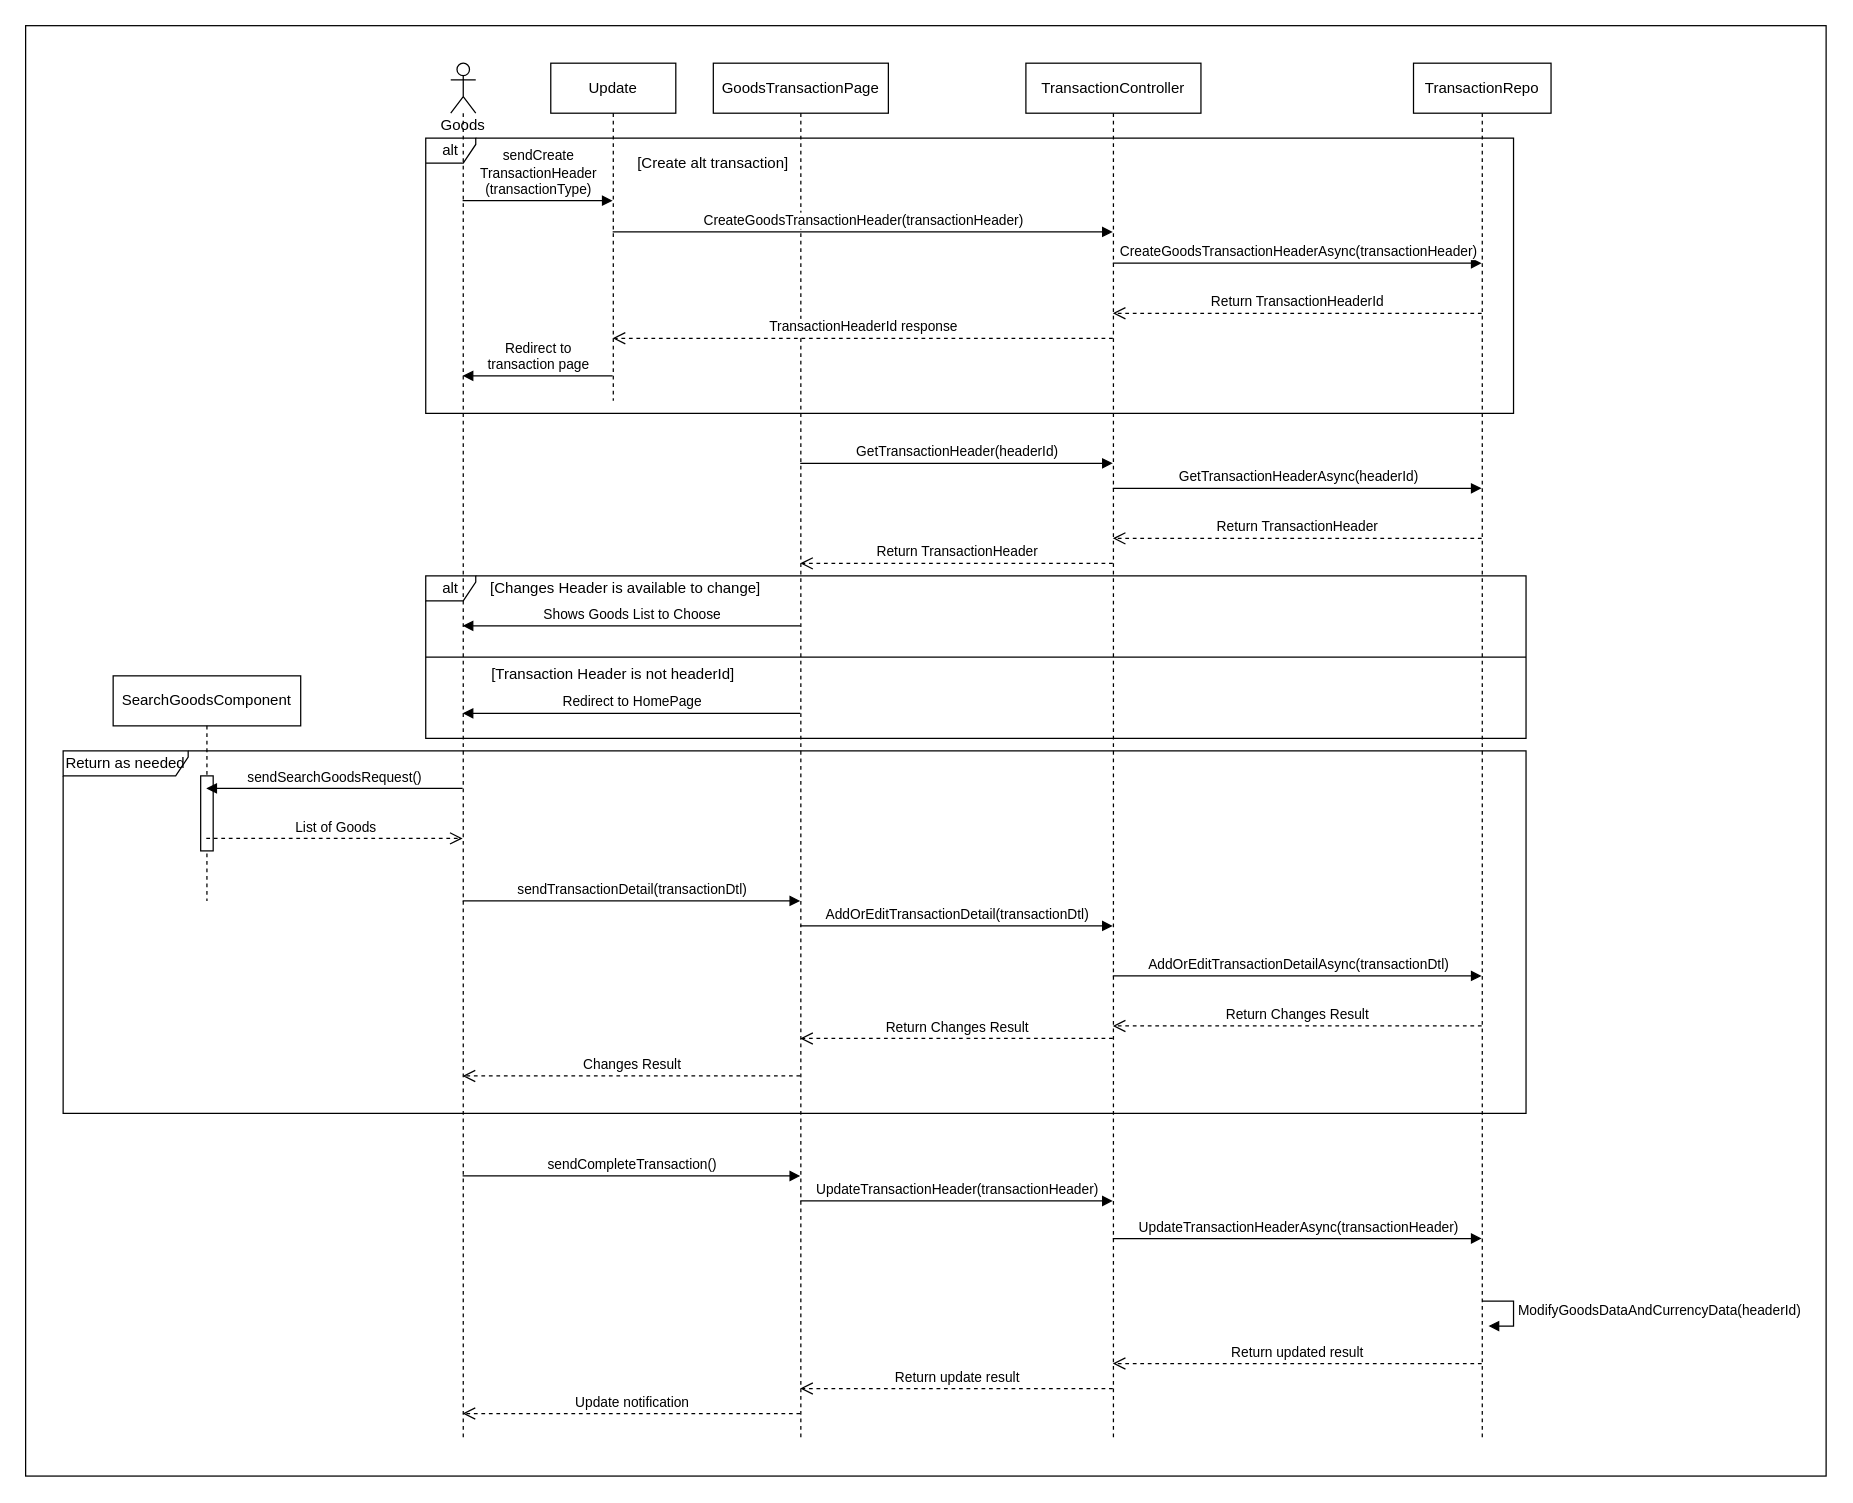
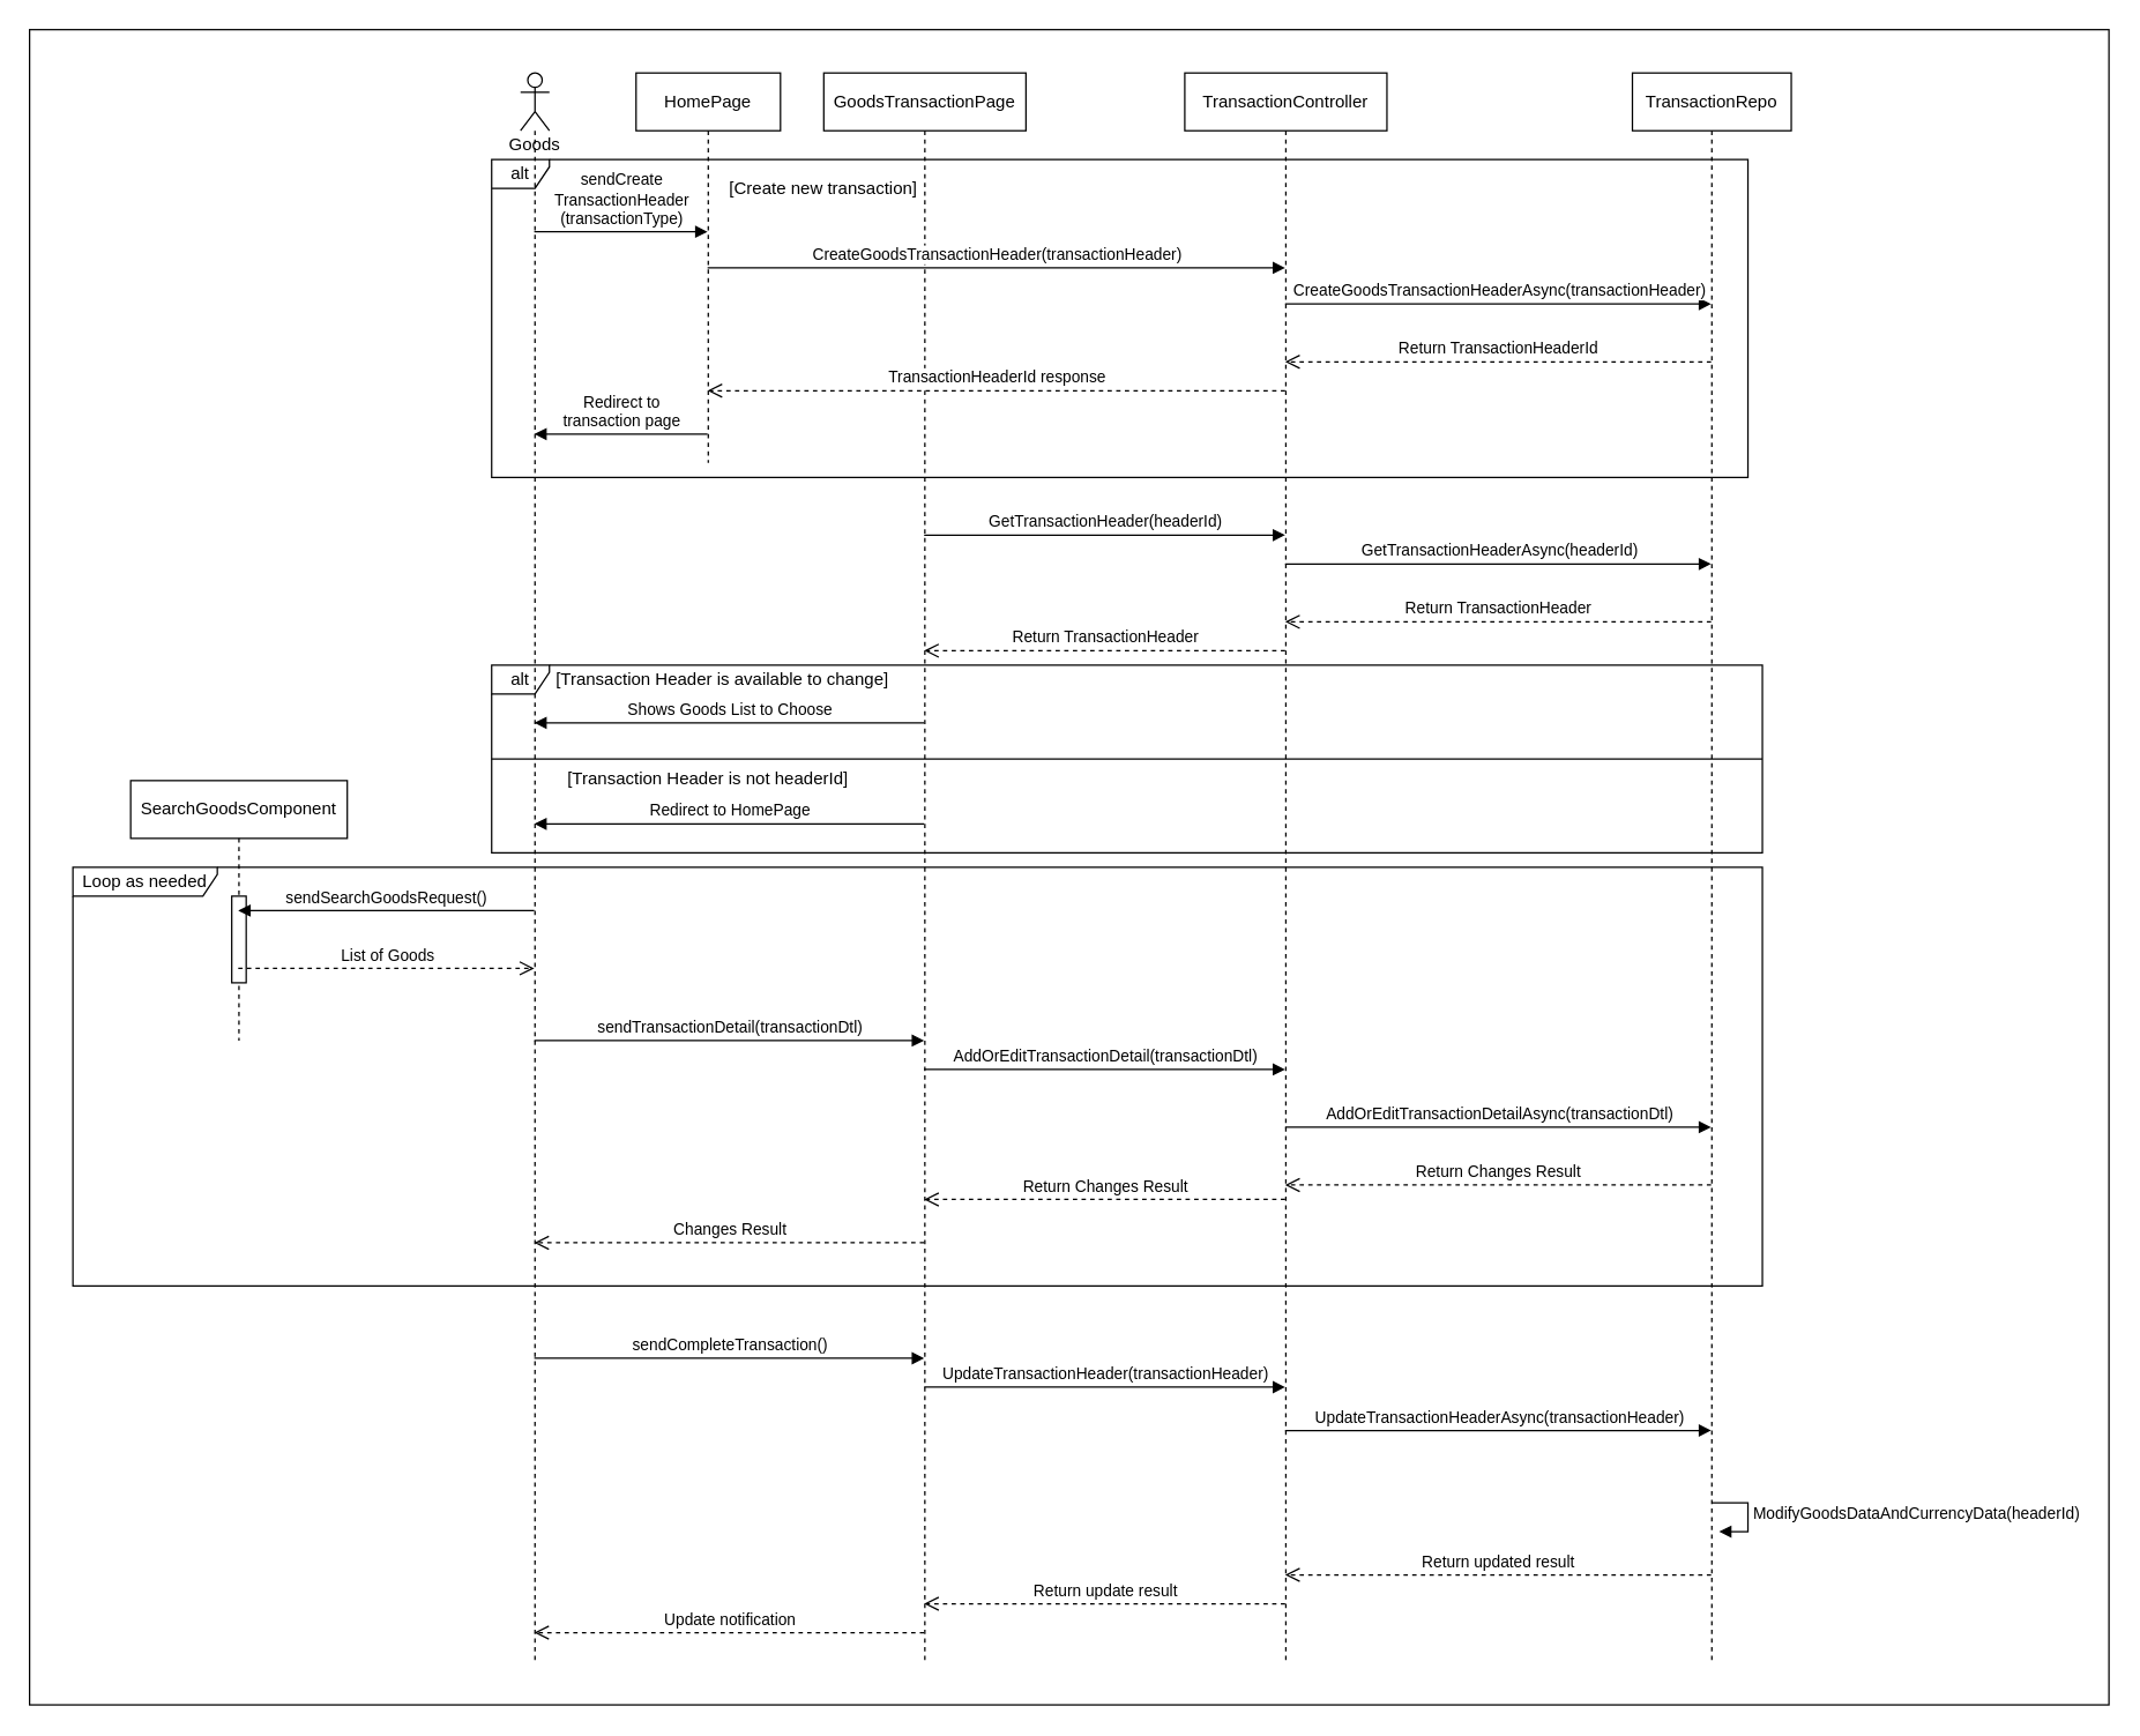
- <mxCell id="32" value="Update" style="shape=umlLifeline;perimeter=lifelinePerimeter;whiteSpace=wrap;html=1;container=1;collapsible=0;recursiveResize=0;outlineConnect=0;" parent="1" vertex="1"><mxGeometry x="440" y="50" width="100" height="270" as="geometry" /></mxCell>
+ <mxCell id="32" value="HomePage" style="shape=umlLifeline;perimeter=lifelinePerimeter;whiteSpace=wrap;html=1;container=1;collapsible=0;recursiveResize=0;outlineConnect=0;" parent="1" vertex="1"><mxGeometry x="440" y="50" width="100" height="270" as="geometry" /></mxCell>
- <mxCell id="42" value="[Create alt transaction]" style="text;html=1;strokeColor=none;fillColor=none;align=center;verticalAlign=middle;whiteSpace=wrap;rounded=0;" parent="1" vertex="1"><mxGeometry x="500" y="120" width="140" height="20" as="geometry" /></mxCell>
+ <mxCell id="42" value="[Create new transaction]" style="text;html=1;strokeColor=none;fillColor=none;align=center;verticalAlign=middle;whiteSpace=wrap;rounded=0;" parent="1" vertex="1"><mxGeometry x="500" y="120" width="140" height="20" as="geometry" /></mxCell>
- <mxCell id="40" value="[Changes Header is available to change]" style="text;html=1;strokeColor=none;fillColor=none;align=center;verticalAlign=middle;whiteSpace=wrap;rounded=0;" parent="1" vertex="1"><mxGeometry x="380" y="460" width="240" height="20" as="geometry" /></mxCell>
+ <mxCell id="40" value="[Transaction Header is available to change]" style="text;html=1;strokeColor=none;fillColor=none;align=center;verticalAlign=middle;whiteSpace=wrap;rounded=0;" parent="1" vertex="1"><mxGeometry x="380" y="460" width="240" height="20" as="geometry" /></mxCell>
- <mxCell id="43" value="Return as needed" style="shape=umlFrame;whiteSpace=wrap;html=1;width=100;height=20;" vertex="1" parent="1"><mxGeometry x="50" y="600" width="1170" height="290" as="geometry" /></mxCell>
+ <mxCell id="43" value="Loop as needed" style="shape=umlFrame;whiteSpace=wrap;html=1;width=100;height=20;" vertex="1" parent="1"><mxGeometry x="50" y="600" width="1170" height="290" as="geometry" /></mxCell>
